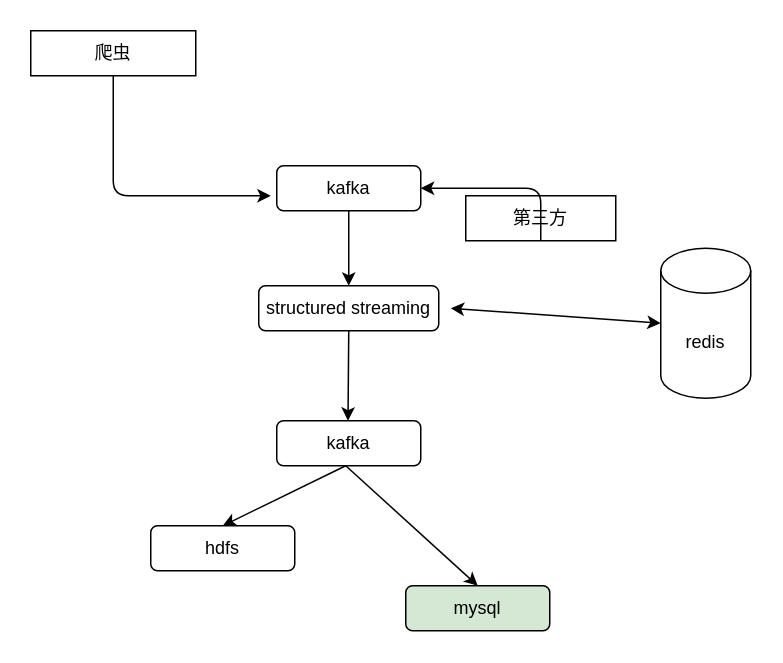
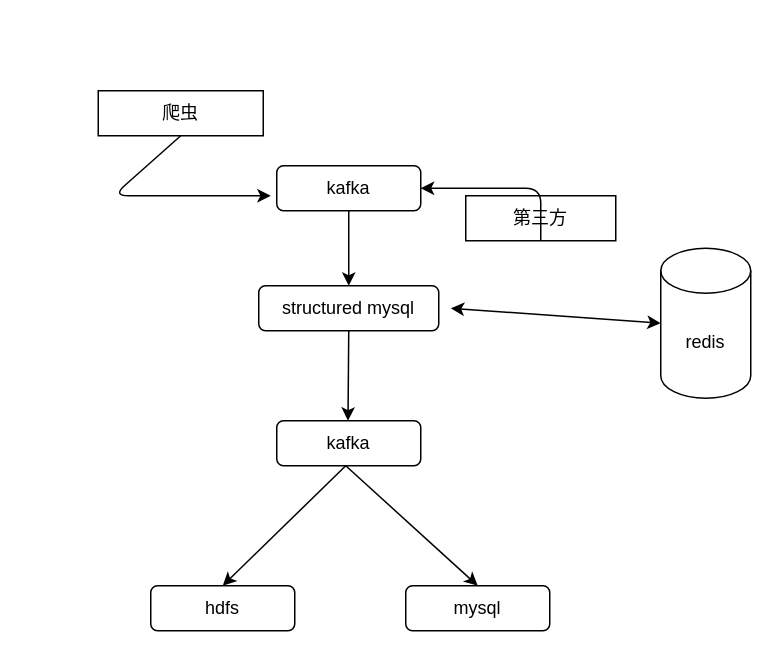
- <mxCell id="3" value="爬虫" style="rounded=0;whiteSpace=wrap;html=1;" vertex="1" parent="1"><mxGeometry x="20" y="20" width="110" height="30" as="geometry" /></mxCell>
+ <mxCell id="3" value="爬虫" style="rounded=0;whiteSpace=wrap;html=1;" vertex="1" parent="1"><mxGeometry x="65" y="60" width="110" height="30" as="geometry" /></mxCell>
- <mxCell id="7" value="structured streaming" style="rounded=1;whiteSpace=wrap;html=1;" vertex="1" parent="1"><mxGeometry x="172" y="190" width="120" height="30" as="geometry" /></mxCell>
+ <mxCell id="7" value="structured mysql" style="rounded=1;whiteSpace=wrap;html=1;" vertex="1" parent="1"><mxGeometry x="172" y="190" width="120" height="30" as="geometry" /></mxCell>
- <mxCell id="15" value="hdfs" style="rounded=1;whiteSpace=wrap;html=1;" vertex="1" parent="1"><mxGeometry x="100" y="350" width="96" height="30" as="geometry" /></mxCell>
+ <mxCell id="15" value="hdfs" style="rounded=1;whiteSpace=wrap;html=1;" vertex="1" parent="1"><mxGeometry x="100" y="390" width="96" height="30" as="geometry" /></mxCell>
- <mxCell id="16" value="mysql" style="rounded=1;whiteSpace=wrap;html=1;fillColor=#d5e8d4;" vertex="1" parent="1"><mxGeometry x="270" y="390" width="96" height="30" as="geometry" /></mxCell>
+ <mxCell id="16" value="mysql" style="rounded=1;whiteSpace=wrap;html=1;" vertex="1" parent="1"><mxGeometry x="270" y="390" width="96" height="30" as="geometry" /></mxCell>
